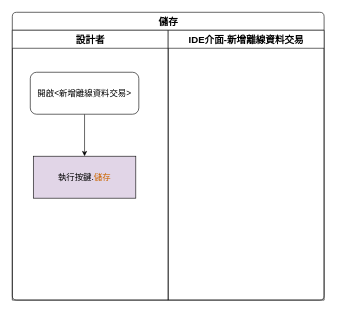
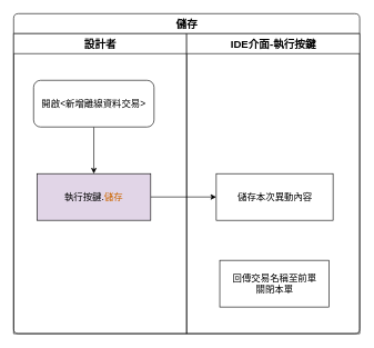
- <mxCell id="8" value="IDE介面-新增離線資料交易" style="swimlane;html=1;startSize=30;fontSize=16;strokeWidth=1;" vertex="1" parent="2"><mxGeometry x="260" y="30" width="260" height="450" as="geometry" /></mxCell>
+ <mxCell id="8" value="IDE介面-執行按鍵" style="swimlane;html=1;startSize=30;fontSize=16;strokeWidth=1;" vertex="1" parent="2"><mxGeometry x="260" y="30" width="260" height="450" as="geometry" /></mxCell>
+ <mxCell id="3" style="edgeStyle=orthogonalEdgeStyle;rounded=0;orthogonalLoop=1;jettySize=auto;html=1;fontSize=14;" edge="1" parent="2" source="7" target="9"><mxGeometry relative="1" as="geometry" /></mxCell>
+ <mxCell id="9" value="儲存本次異動內容" style="rounded=0;whiteSpace=wrap;html=1;strokeWidth=1;fontSize=14;" vertex="1" parent="8"><mxGeometry x="44.5" y="210" width="175.5" height="70" as="geometry" /></mxCell>
+ <mxCell id="10" value="回傳交易名稱至前單&lt;br&gt;關閉本單" style="rounded=0;whiteSpace=wrap;html=1;strokeWidth=1;fontSize=14;" vertex="1" parent="8"><mxGeometry x="49.75" y="340" width="164.5" height="70" as="geometry" /></mxCell>
